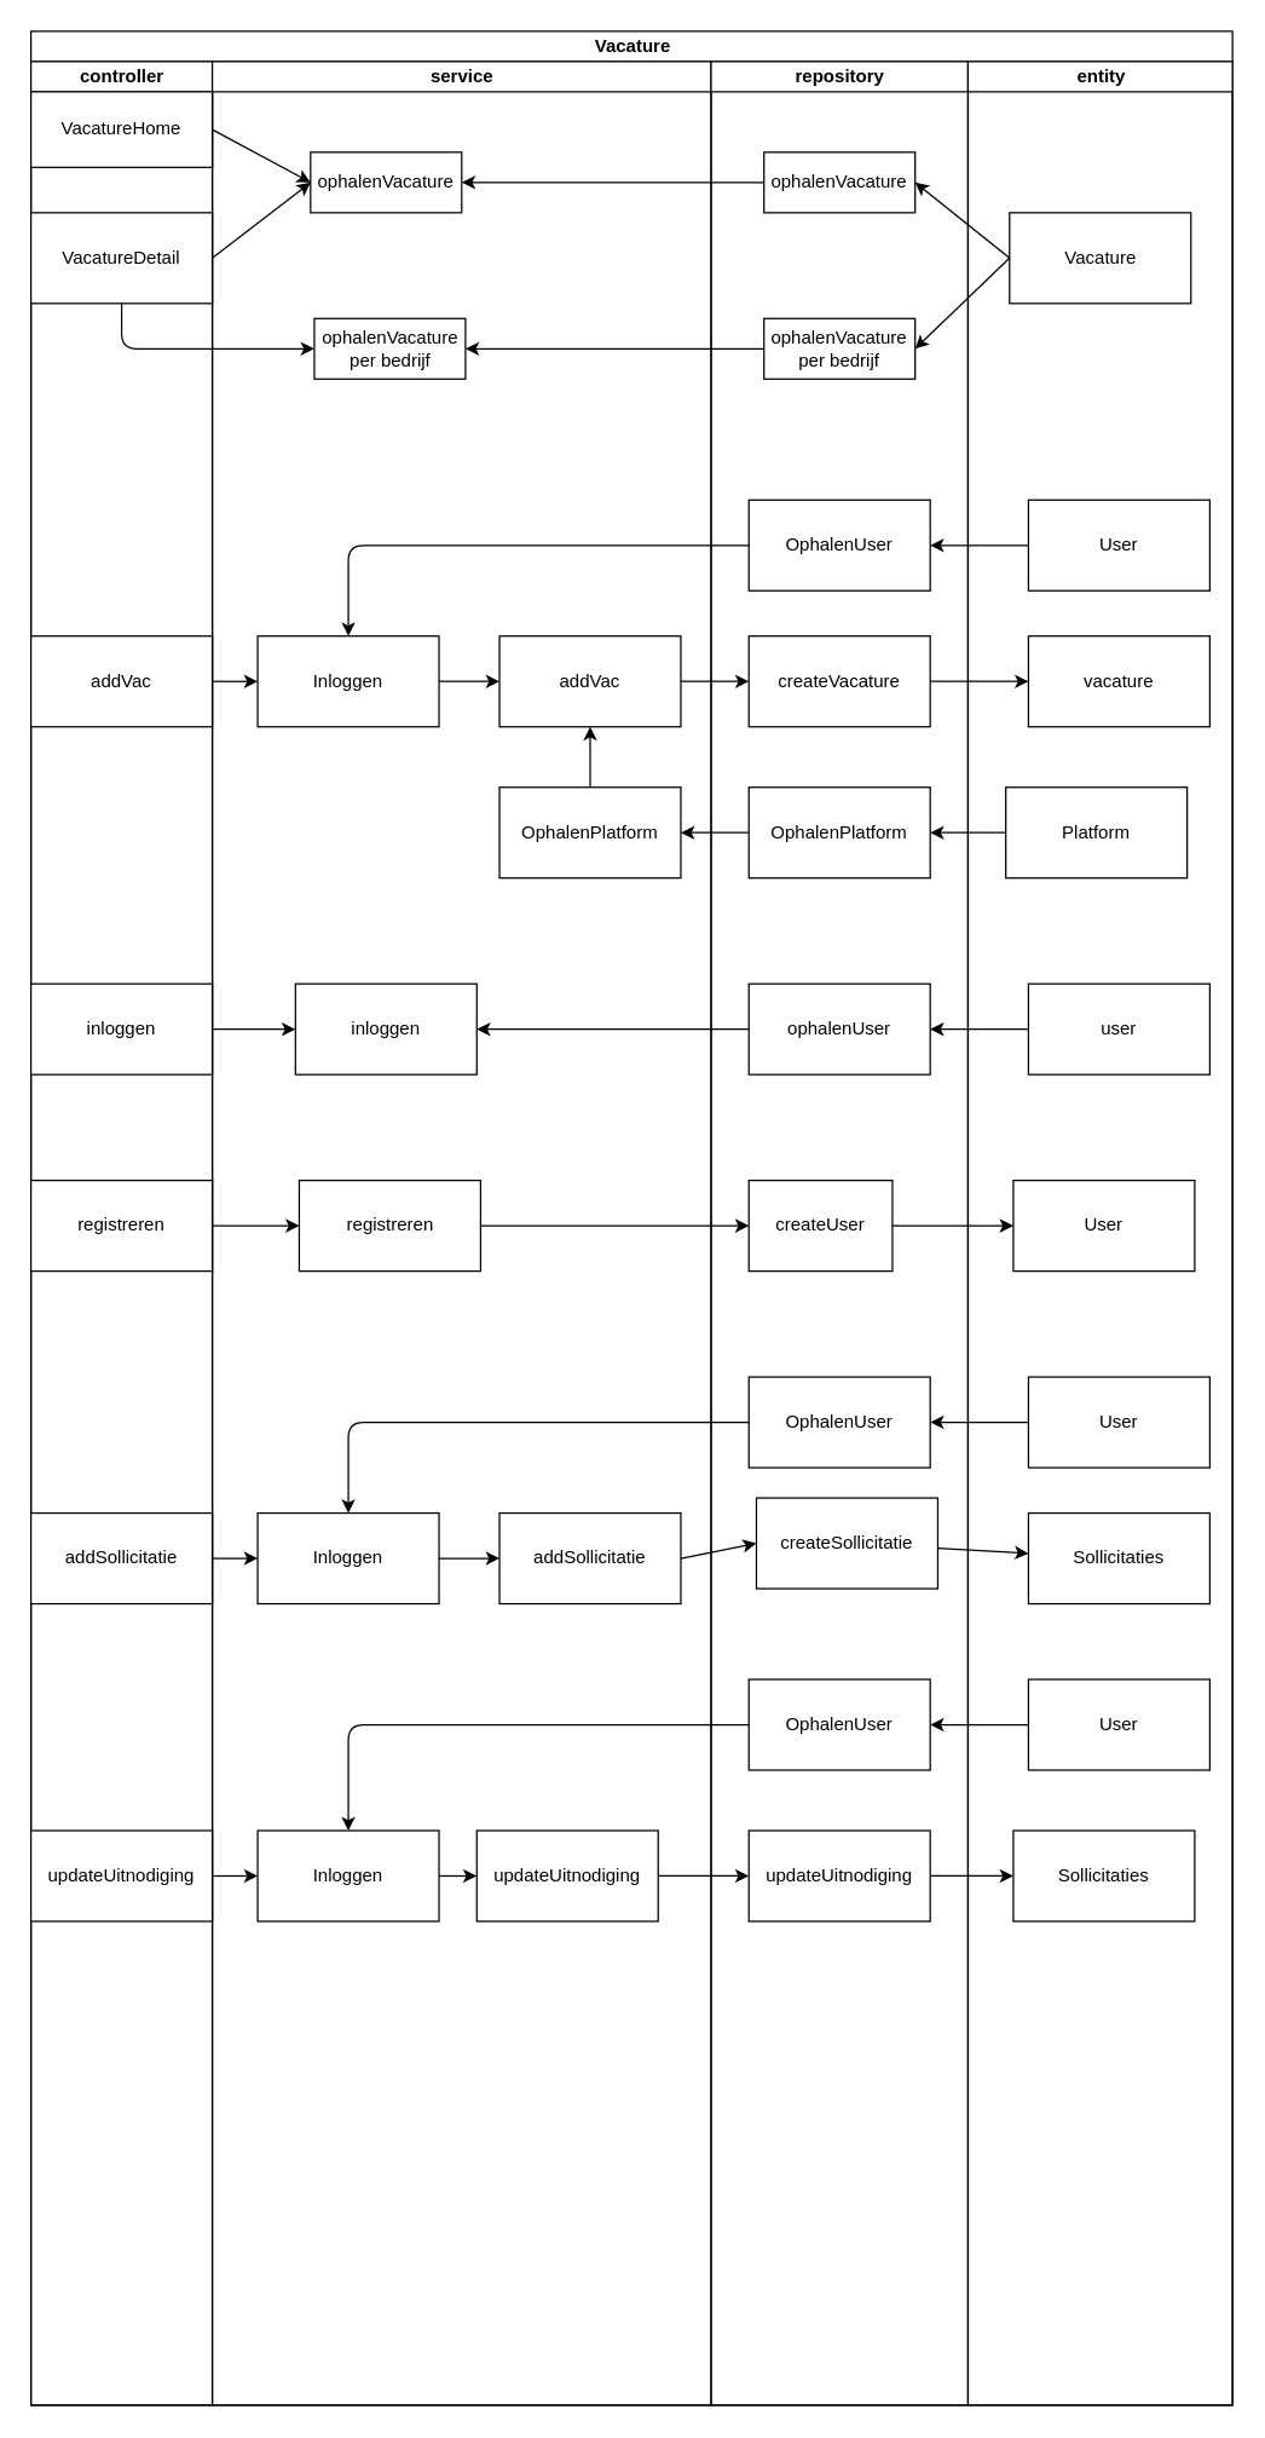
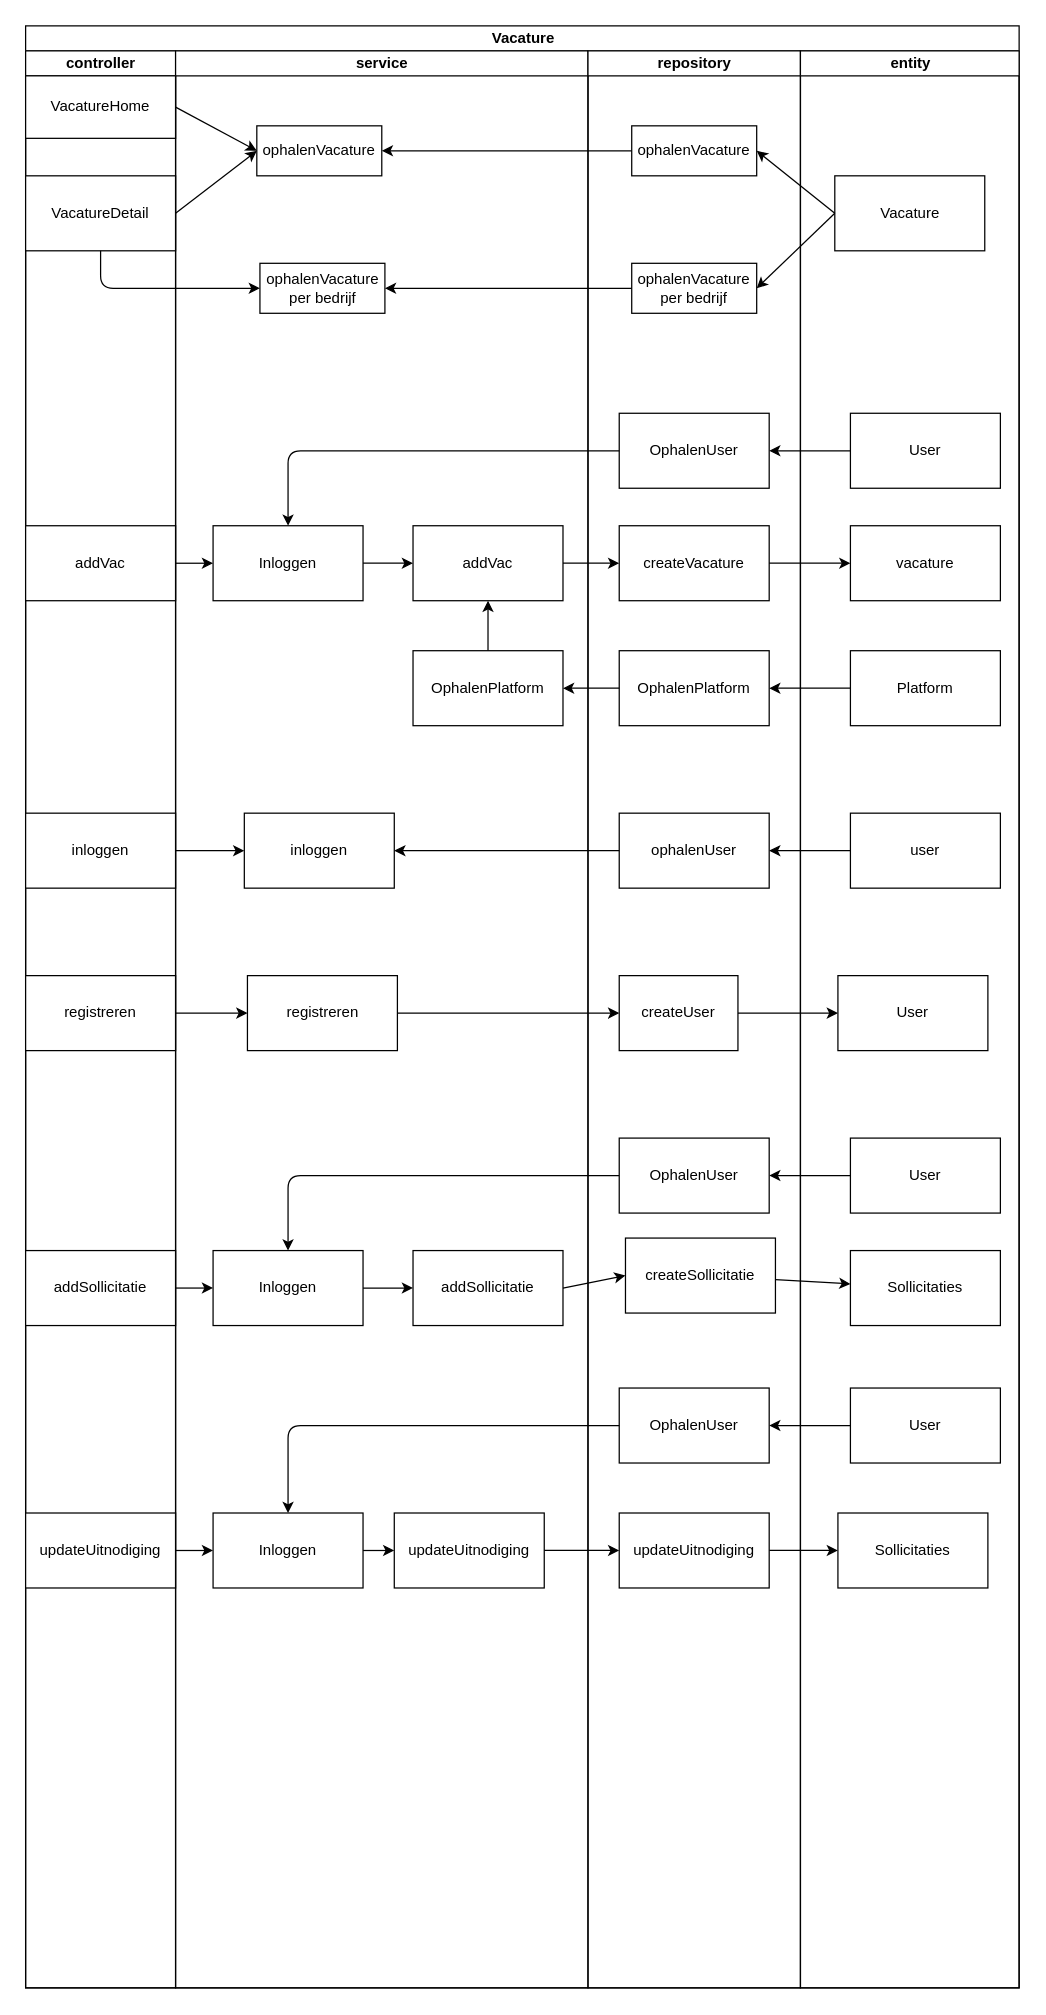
- <mxCell id="59" value="Platform" style="whiteSpace=wrap;html=1;" vertex="1" parent="53"><mxGeometry x="25" y="480" width="120" height="60" as="geometry" /></mxCell>
+ <mxCell id="59" value="Platform" style="whiteSpace=wrap;html=1;" vertex="1" parent="53"><mxGeometry x="40" y="480" width="120" height="60" as="geometry" /></mxCell>
